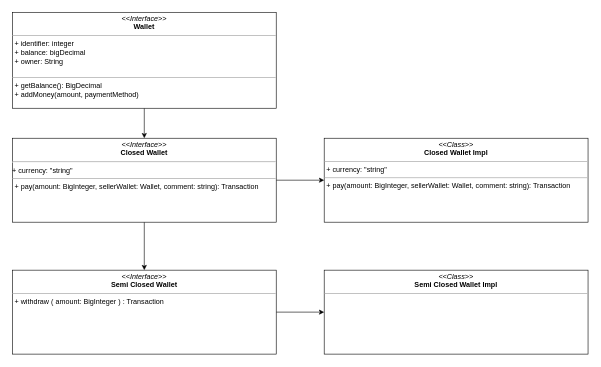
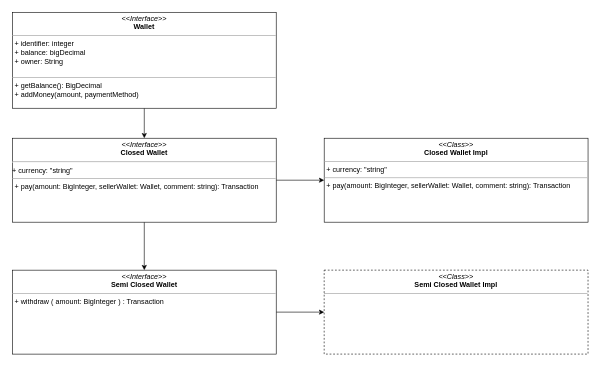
- <mxCell id="10" value="&lt;p style=&quot;margin:0px;margin-top:4px;text-align:center;&quot;&gt;&lt;i&gt;&amp;lt;&amp;lt;Class&amp;gt;&amp;gt;&lt;/i&gt;&lt;br&gt;&lt;b&gt;Semi Closed Wallet Impl&lt;/b&gt;&lt;/p&gt;&lt;hr size=&quot;1&quot;&gt;&lt;p style=&quot;margin:0px;margin-left:4px;&quot;&gt;&lt;br&gt;&lt;/p&gt;" style="verticalAlign=top;align=left;overflow=fill;fontSize=12;fontFamily=Helvetica;html=1;whiteSpace=wrap;" parent="1" vertex="1"><mxGeometry x="540" y="450" width="440" height="140" as="geometry" /></mxCell>
+ <mxCell id="10" value="&lt;p style=&quot;margin:0px;margin-top:4px;text-align:center;&quot;&gt;&lt;i&gt;&amp;lt;&amp;lt;Class&amp;gt;&amp;gt;&lt;/i&gt;&lt;br&gt;&lt;b&gt;Semi Closed Wallet Impl&lt;/b&gt;&lt;/p&gt;&lt;hr size=&quot;1&quot;&gt;&lt;p style=&quot;margin:0px;margin-left:4px;&quot;&gt;&lt;br&gt;&lt;/p&gt;" style="verticalAlign=top;align=left;overflow=fill;fontSize=12;fontFamily=Helvetica;html=1;whiteSpace=wrap;dashed=1;" parent="1" vertex="1"><mxGeometry x="540" y="450" width="440" height="140" as="geometry" /></mxCell>
